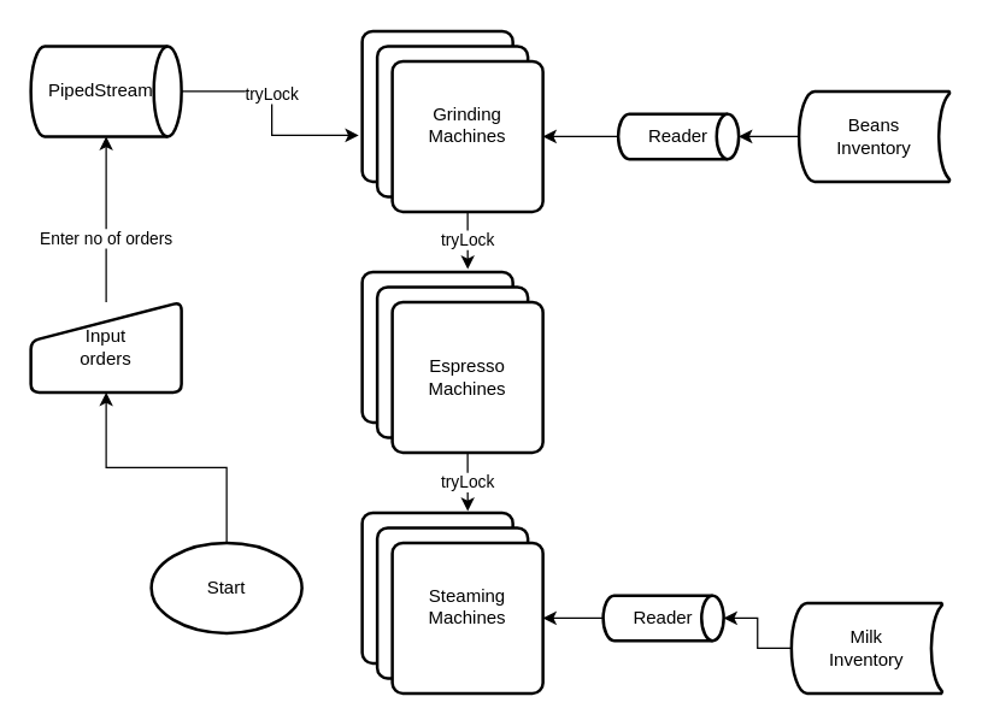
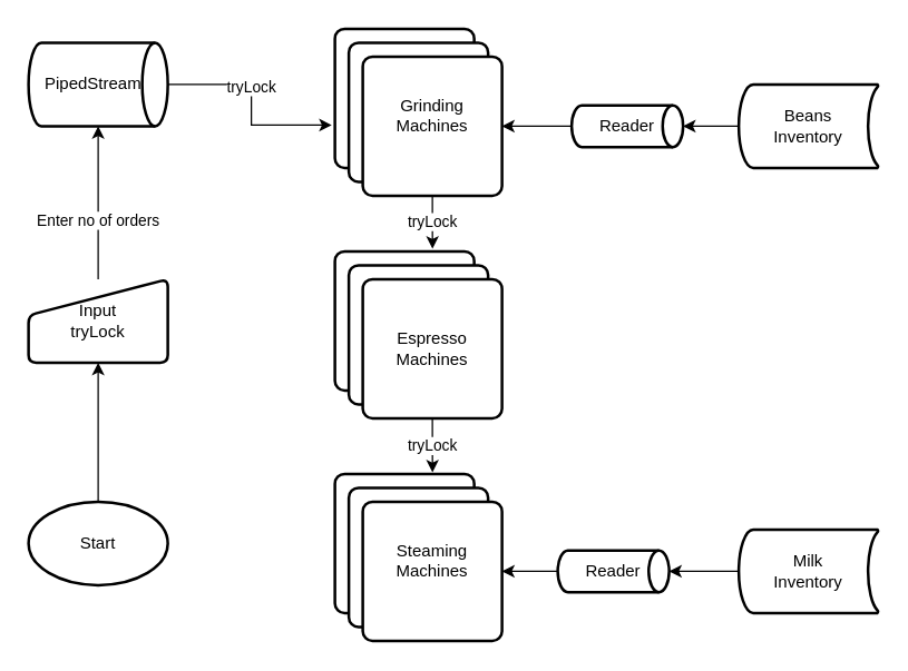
- <mxCell id="18" value="&lt;div&gt;Input&lt;/div&gt;&lt;div&gt;orders&lt;/div&gt;" style="html=1;strokeWidth=2;shape=manualInput;whiteSpace=wrap;rounded=1;size=26;arcSize=11;" vertex="1" parent="1"><mxGeometry x="20" y="200" width="100" height="60" as="geometry" /></mxCell>
+ <mxCell id="18" value="&lt;div&gt;Input&lt;/div&gt;&lt;div&gt;tryLock&lt;/div&gt;" style="html=1;strokeWidth=2;shape=manualInput;whiteSpace=wrap;rounded=1;size=26;arcSize=11;" vertex="1" parent="1"><mxGeometry x="20" y="200" width="100" height="60" as="geometry" /></mxCell>
- <mxCell id="6" value="Start" style="strokeWidth=2;html=1;shape=mxgraph.flowchart.start_1;whiteSpace=wrap;" vertex="1" parent="1"><mxGeometry x="100" y="360" width="100" height="60" as="geometry" /></mxCell>
+ <mxCell id="6" value="Start" style="strokeWidth=2;html=1;shape=mxgraph.flowchart.start_1;whiteSpace=wrap;" vertex="1" parent="1"><mxGeometry x="20" y="360" width="100" height="60" as="geometry" /></mxCell>
- <mxCell id="13" value="&lt;div&gt;Milk&lt;/div&gt;&lt;div&gt;Inventory&lt;/div&gt;" style="strokeWidth=2;html=1;shape=mxgraph.flowchart.stored_data;whiteSpace=wrap;" vertex="1" parent="1"><mxGeometry x="525" y="400" width="100" height="60" as="geometry" /></mxCell>
+ <mxCell id="13" value="&lt;div&gt;Milk&lt;/div&gt;&lt;div&gt;Inventory&lt;/div&gt;" style="strokeWidth=2;html=1;shape=mxgraph.flowchart.stored_data;whiteSpace=wrap;" vertex="1" parent="1"><mxGeometry x="530" y="380" width="100" height="60" as="geometry" /></mxCell>
